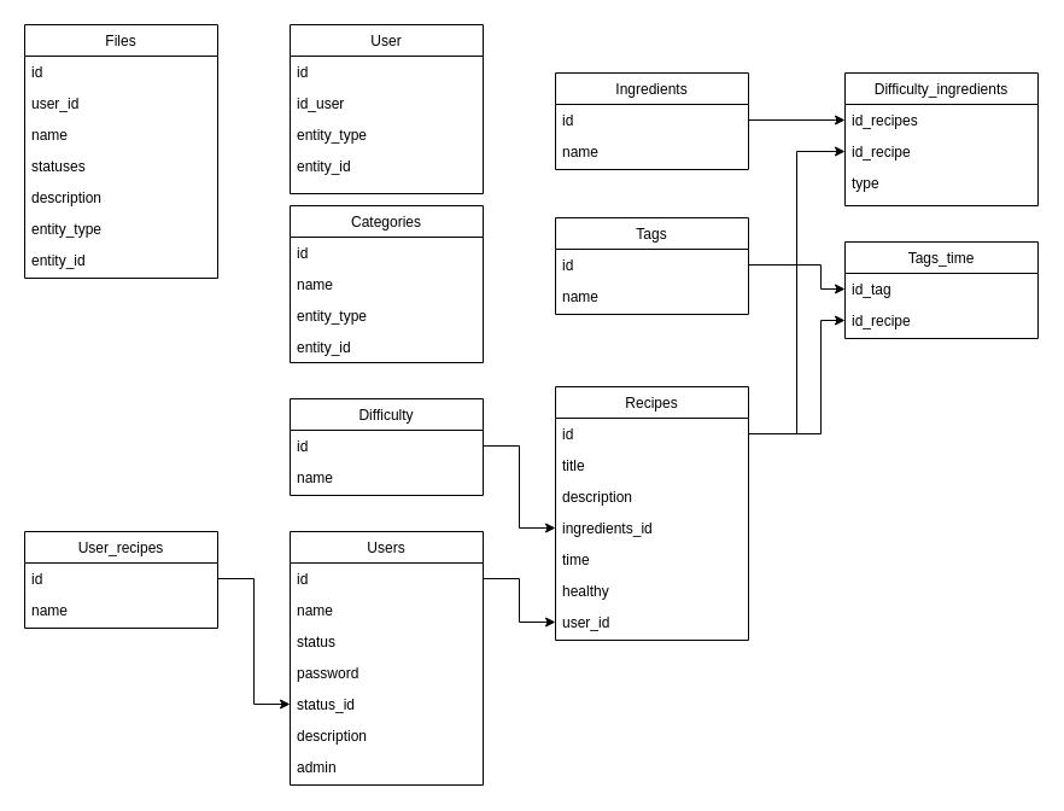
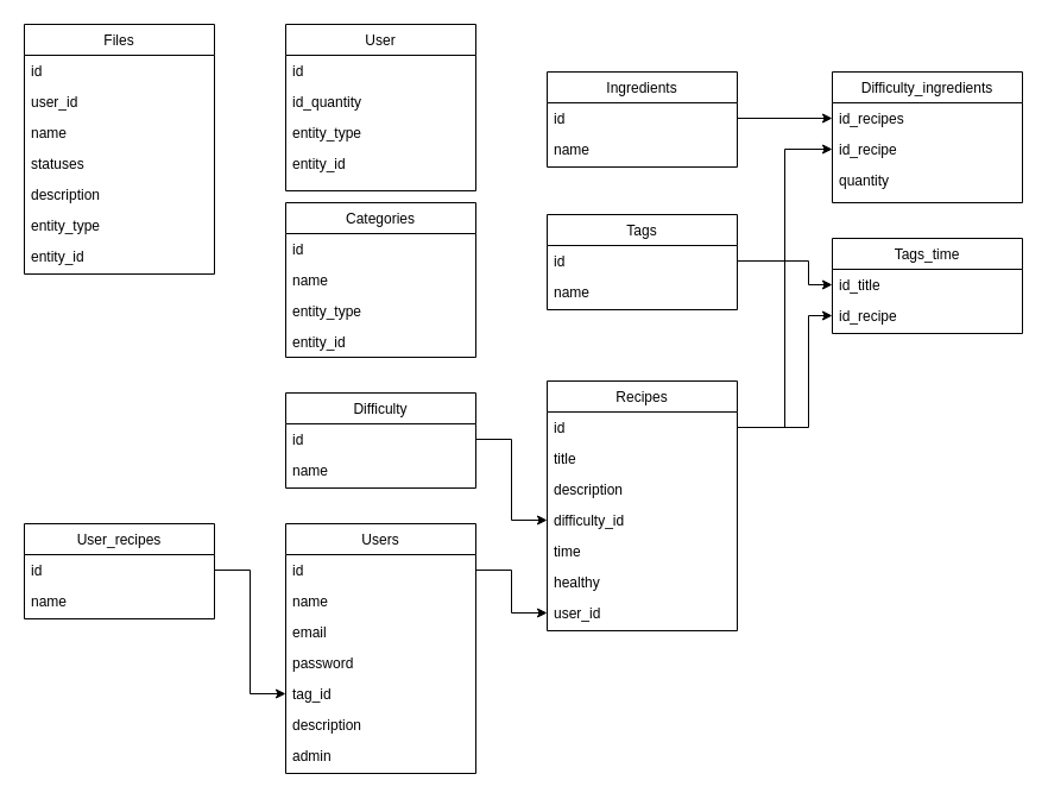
- <mxCell id="24" value="id_user" style="text;align=left;verticalAlign=top;spacingLeft=4;spacingRight=4;overflow=hidden;rotatable=0;points=[[0,0.5],[1,0.5]];portConstraint=eastwest;rounded=0;shadow=0;html=0;" parent="22" vertex="1"><mxGeometry y="52" width="160" height="26" as="geometry" /></mxCell>
+ <mxCell id="24" value="id_quantity" style="text;align=left;verticalAlign=top;spacingLeft=4;spacingRight=4;overflow=hidden;rotatable=0;points=[[0,0.5],[1,0.5]];portConstraint=eastwest;rounded=0;shadow=0;html=0;" parent="22" vertex="1"><mxGeometry y="52" width="160" height="26" as="geometry" /></mxCell>
- <mxCell id="52" value="type" style="text;align=left;verticalAlign=top;spacingLeft=4;spacingRight=4;overflow=hidden;rotatable=0;points=[[0,0.5],[1,0.5]];portConstraint=eastwest;rounded=0;shadow=0;html=0;" parent="49" vertex="1"><mxGeometry y="78" width="160" height="26" as="geometry" /></mxCell>
+ <mxCell id="52" value="quantity" style="text;align=left;verticalAlign=top;spacingLeft=4;spacingRight=4;overflow=hidden;rotatable=0;points=[[0,0.5],[1,0.5]];portConstraint=eastwest;rounded=0;shadow=0;html=0;" parent="49" vertex="1"><mxGeometry y="78" width="160" height="26" as="geometry" /></mxCell>
- <mxCell id="44" value="id_tag" style="text;align=left;verticalAlign=top;spacingLeft=4;spacingRight=4;overflow=hidden;rotatable=0;points=[[0,0.5],[1,0.5]];portConstraint=eastwest;" parent="43" vertex="1"><mxGeometry y="26" width="160" height="26" as="geometry" /></mxCell>
+ <mxCell id="44" value="id_title" style="text;align=left;verticalAlign=top;spacingLeft=4;spacingRight=4;overflow=hidden;rotatable=0;points=[[0,0.5],[1,0.5]];portConstraint=eastwest;" parent="43" vertex="1"><mxGeometry y="26" width="160" height="26" as="geometry" /></mxCell>
- <mxCell id="34" value="ingredients_id" style="text;align=left;verticalAlign=top;spacingLeft=4;spacingRight=4;overflow=hidden;rotatable=0;points=[[0,0.5],[1,0.5]];portConstraint=eastwest;rounded=0;shadow=0;html=0;" parent="30" vertex="1"><mxGeometry y="104" width="160" height="26" as="geometry" /></mxCell>
+ <mxCell id="34" value="difficulty_id" style="text;align=left;verticalAlign=top;spacingLeft=4;spacingRight=4;overflow=hidden;rotatable=0;points=[[0,0.5],[1,0.5]];portConstraint=eastwest;rounded=0;shadow=0;html=0;" parent="30" vertex="1"><mxGeometry y="104" width="160" height="26" as="geometry" /></mxCell>
- <mxCell id="5" value="status" style="text;align=left;verticalAlign=top;spacingLeft=4;spacingRight=4;overflow=hidden;rotatable=0;points=[[0,0.5],[1,0.5]];portConstraint=eastwest;rounded=0;shadow=0;html=0;" parent="2" vertex="1"><mxGeometry y="78" width="160" height="26" as="geometry" /></mxCell>
+ <mxCell id="5" value="email" style="text;align=left;verticalAlign=top;spacingLeft=4;spacingRight=4;overflow=hidden;rotatable=0;points=[[0,0.5],[1,0.5]];portConstraint=eastwest;rounded=0;shadow=0;html=0;" parent="2" vertex="1"><mxGeometry y="78" width="160" height="26" as="geometry" /></mxCell>
- <mxCell id="7" value="status_id" style="text;align=left;verticalAlign=top;spacingLeft=4;spacingRight=4;overflow=hidden;rotatable=0;points=[[0,0.5],[1,0.5]];portConstraint=eastwest;rounded=0;shadow=0;html=0;" parent="2" vertex="1"><mxGeometry y="130" width="160" height="26" as="geometry" /></mxCell>
+ <mxCell id="7" value="tag_id" style="text;align=left;verticalAlign=top;spacingLeft=4;spacingRight=4;overflow=hidden;rotatable=0;points=[[0,0.5],[1,0.5]];portConstraint=eastwest;rounded=0;shadow=0;html=0;" parent="2" vertex="1"><mxGeometry y="130" width="160" height="26" as="geometry" /></mxCell>
